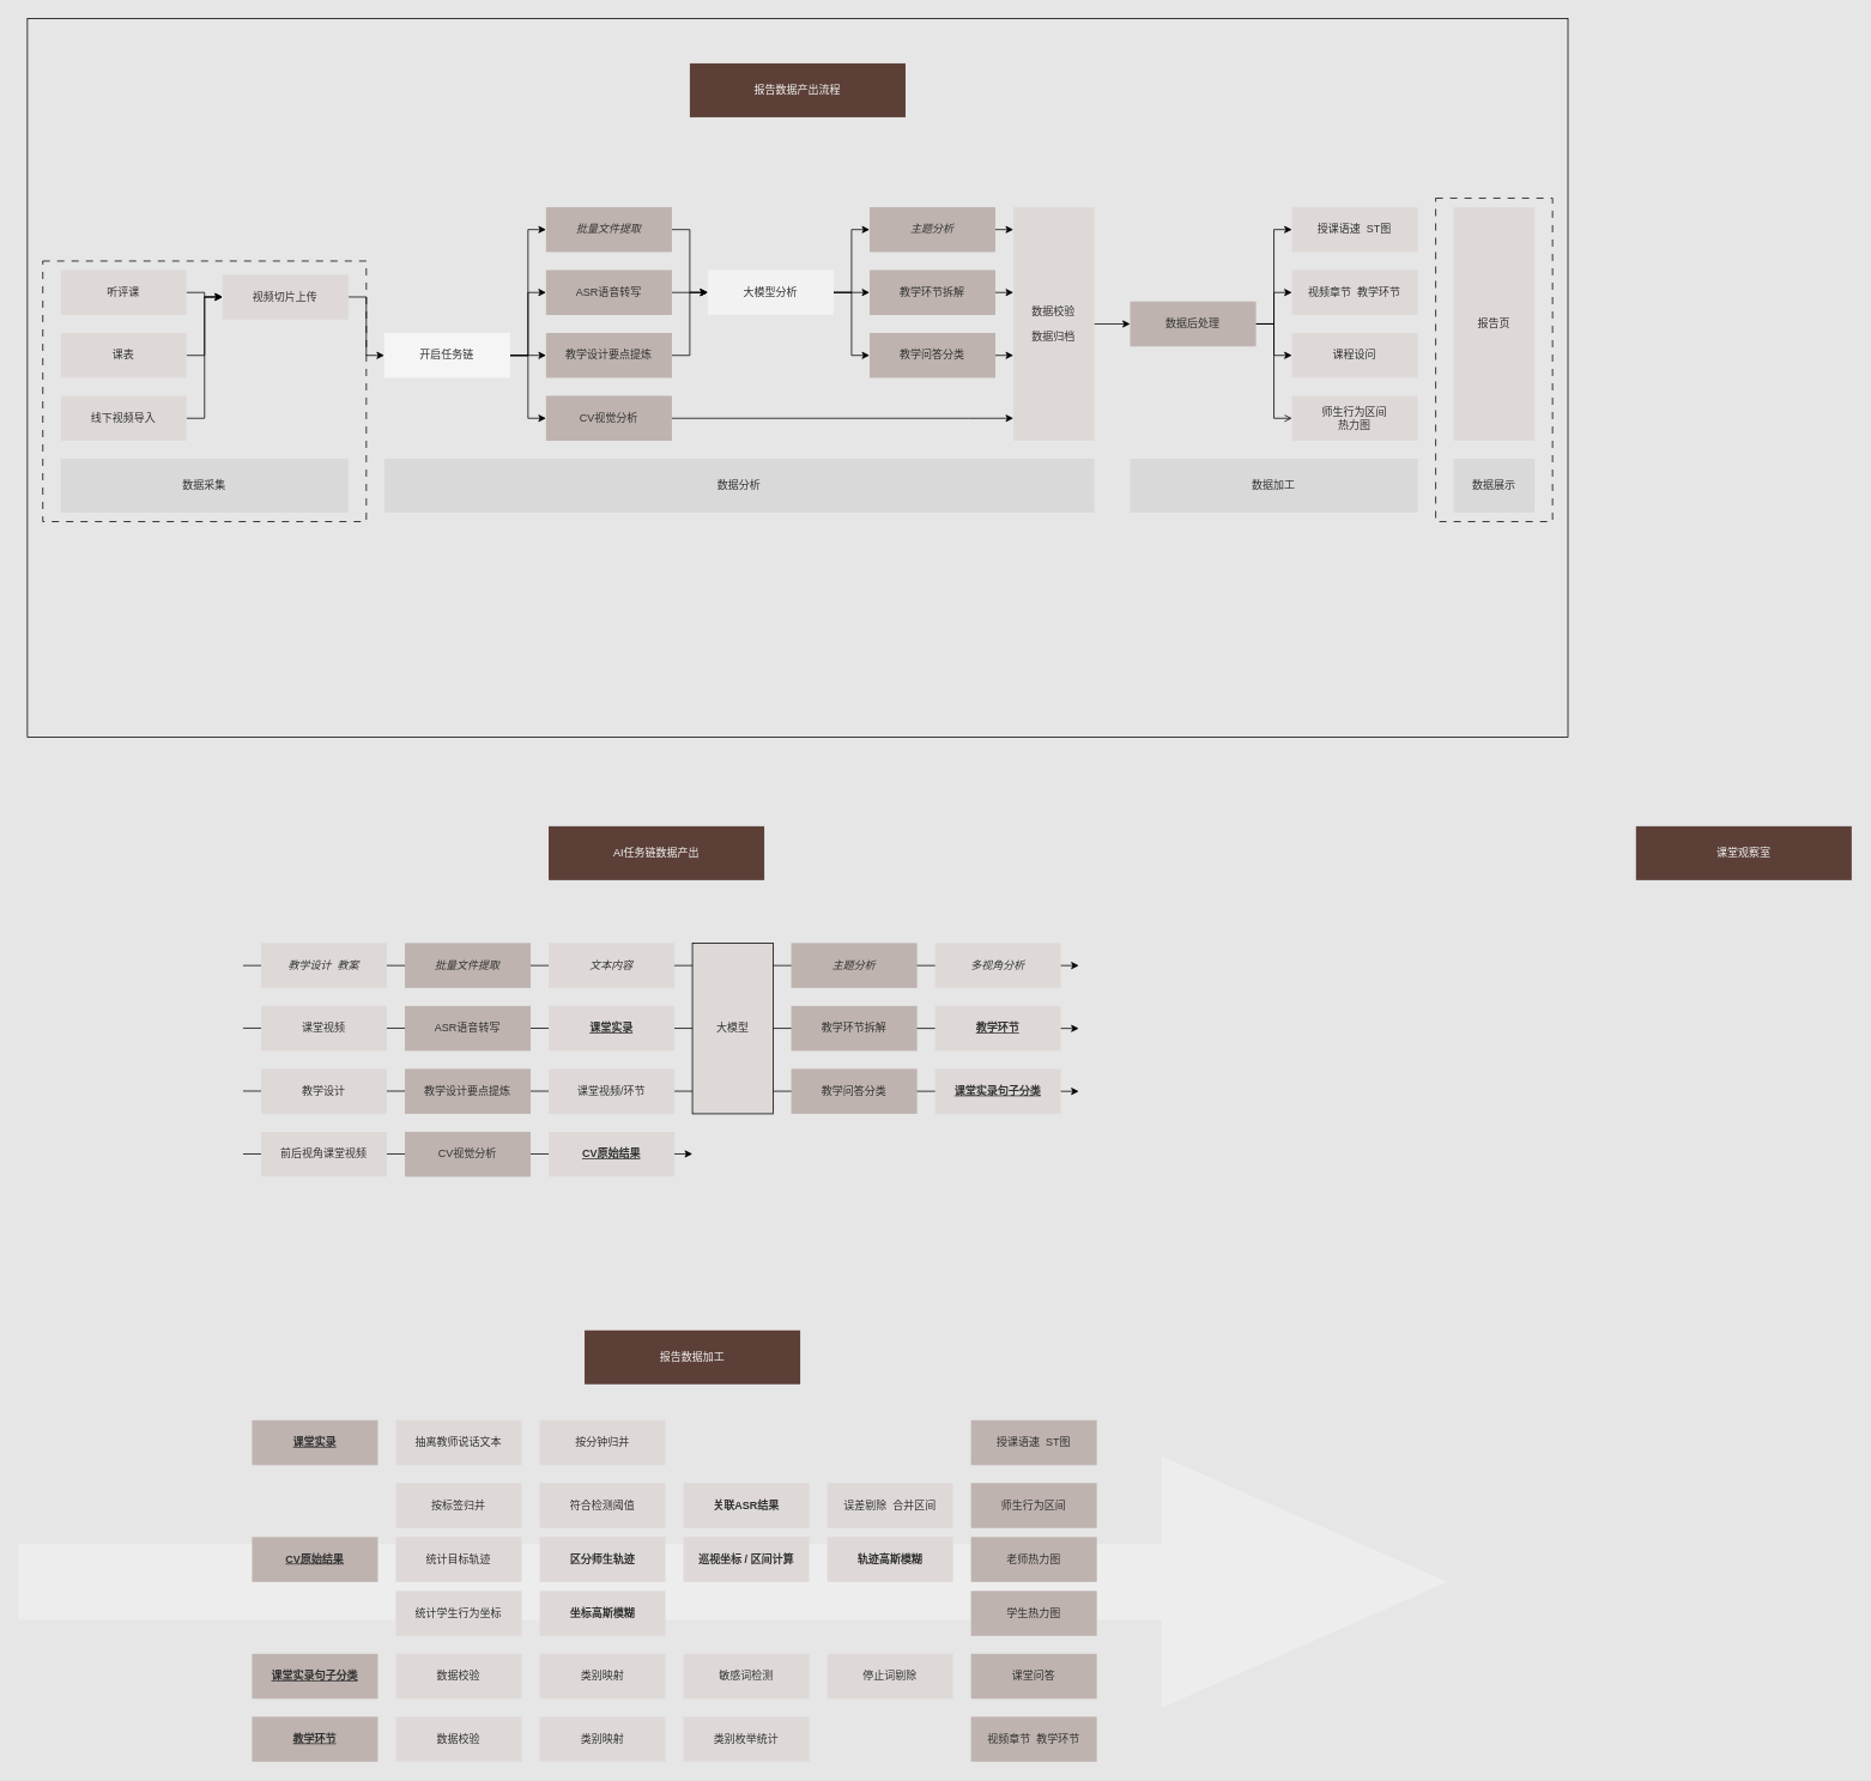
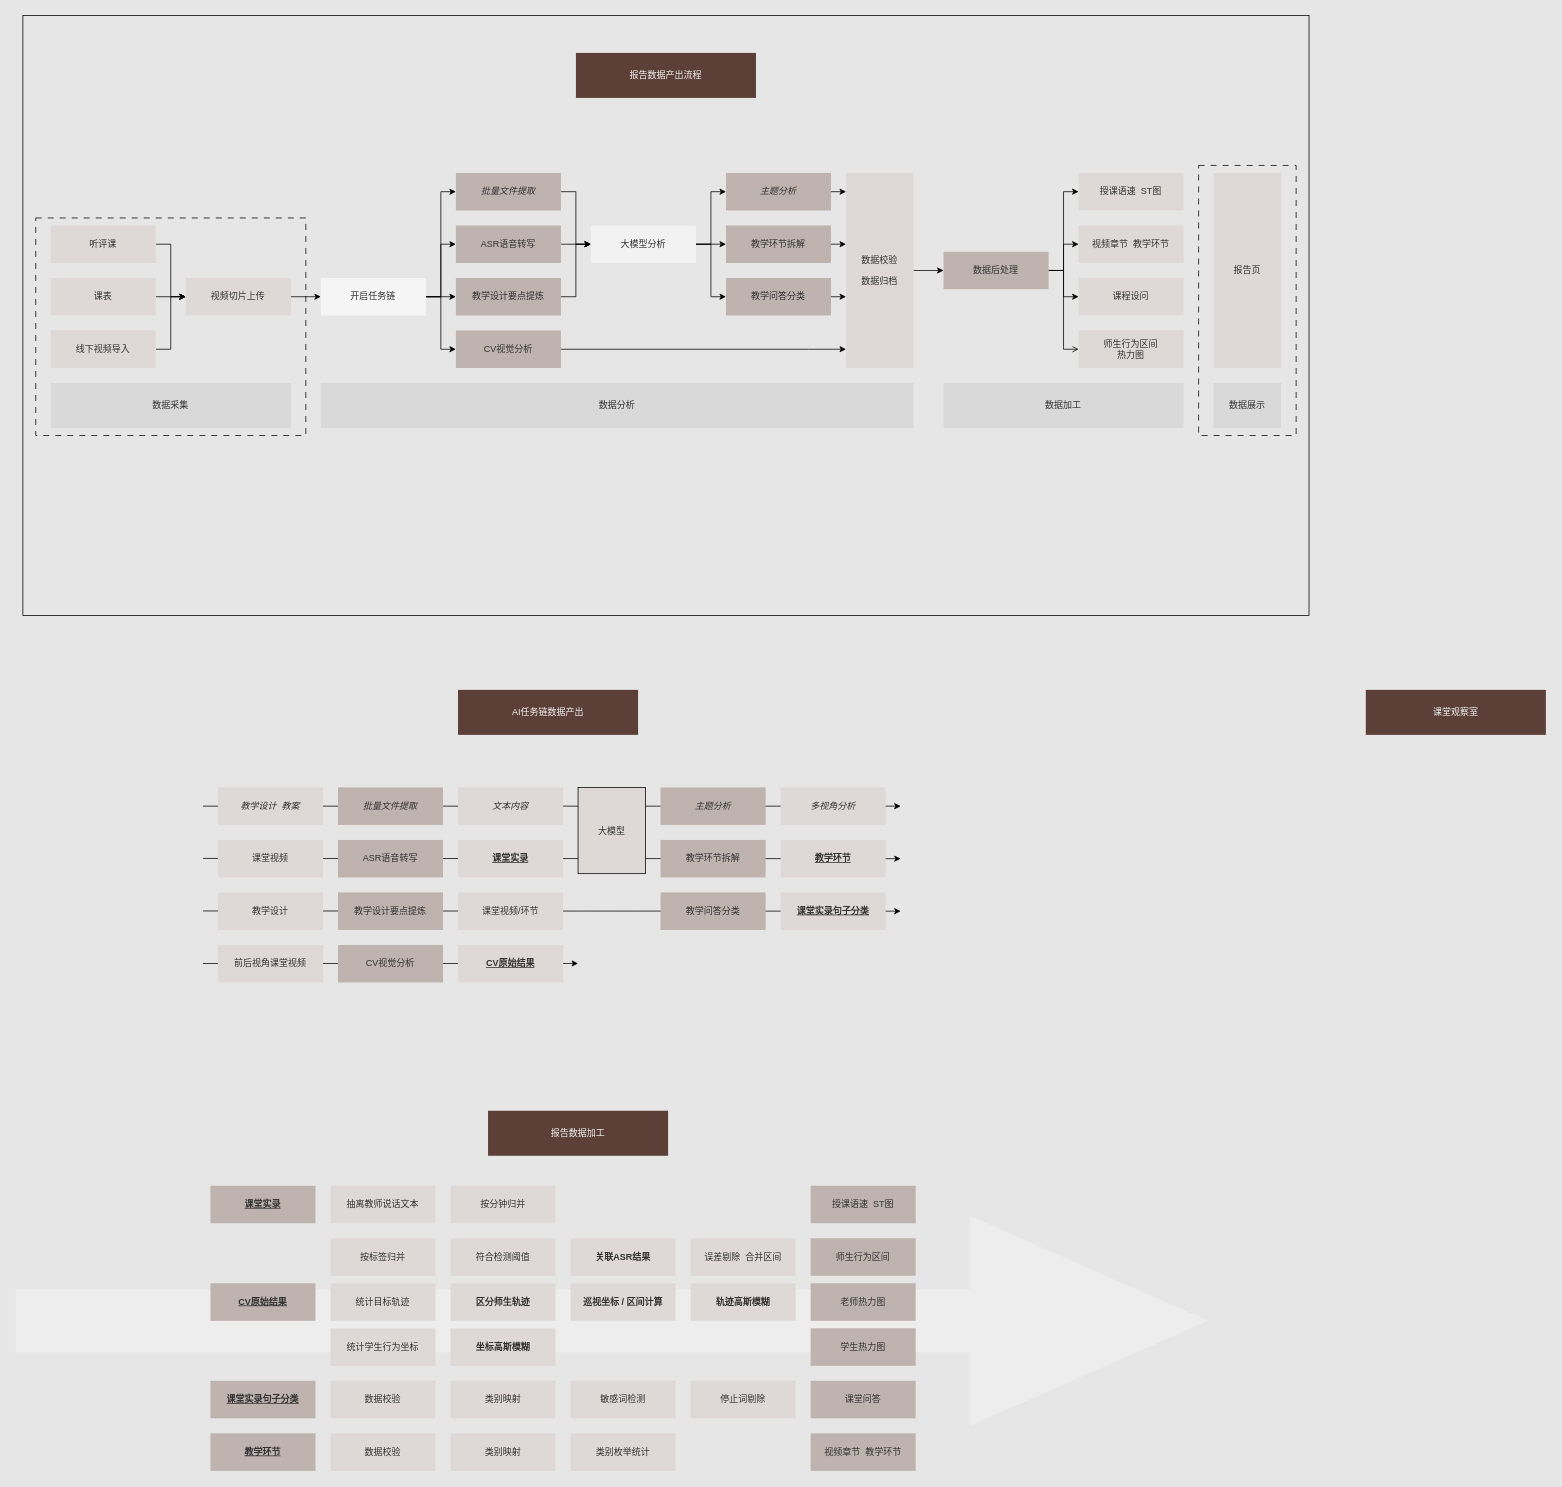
- <mxCell id="19" value="视频切片上传" style="whiteSpace=wrap;html=1;strokeColor=none;fillColor=#DED9D7;fontColor=#323232;" vertex="1" parent="1"><mxGeometry x="247.14" y="305" width="140" height="50" as="geometry" /></mxCell>
+ <mxCell id="19" value="视频切片上传" style="whiteSpace=wrap;html=1;strokeColor=none;fillColor=#DED9D7;fontColor=#323232;" vertex="1" parent="1"><mxGeometry x="247.14" y="370" width="140" height="50" as="geometry" /></mxCell>
- <mxCell id="71" value="大模型" style="whiteSpace=wrap;html=1;strokeColor=default;fillColor=#DED9D7;fontColor=#323232;" vertex="1" parent="1"><mxGeometry x="770" y="1049" width="90" height="190" as="geometry" /></mxCell>
+ <mxCell id="71" value="大模型" style="whiteSpace=wrap;html=1;strokeColor=default;fillColor=#DED9D7;fontColor=#323232;" vertex="1" parent="1"><mxGeometry x="770" y="1049" width="90" height="115" as="geometry" /></mxCell>
